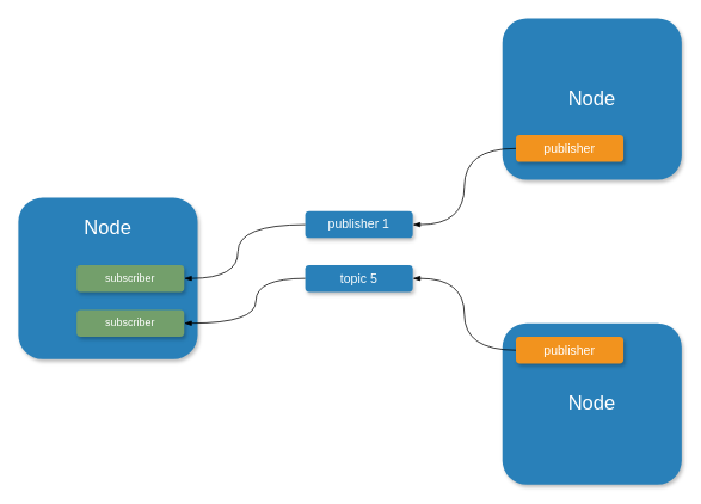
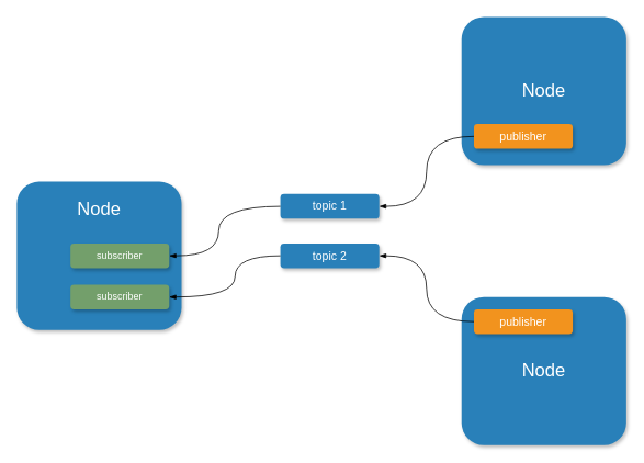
- <mxCell id="2" value="publisher 1" style="rounded=1;whiteSpace=wrap;html=1;strokeColor=none;strokeWidth=1;fillColor=#2980B9;fontSize=14;fontColor=#FFFFFF;align=center;gradientColor=none;gradientDirection=east;verticalAlign=middle;shadow=1;labelBackgroundColor=none;" parent="1" vertex="1"><mxGeometry x="340" y="235" width="120" height="30" as="geometry" /></mxCell>
+ <mxCell id="2" value="topic 1" style="rounded=1;whiteSpace=wrap;html=1;strokeColor=none;strokeWidth=1;fillColor=#2980B9;fontSize=14;fontColor=#FFFFFF;align=center;gradientColor=none;gradientDirection=east;verticalAlign=middle;shadow=1;labelBackgroundColor=none;" parent="1" vertex="1"><mxGeometry x="340" y="235" width="120" height="30" as="geometry" /></mxCell>
- <mxCell id="3" value="topic 5" style="rounded=1;whiteSpace=wrap;html=1;strokeColor=none;strokeWidth=1;fillColor=#2980B9;fontSize=14;fontColor=#FFFFFF;align=center;gradientColor=none;gradientDirection=east;verticalAlign=middle;shadow=1;labelBackgroundColor=none;" parent="1" vertex="1"><mxGeometry x="340" y="295" width="120" height="30" as="geometry" /></mxCell>
+ <mxCell id="3" value="topic 2" style="rounded=1;whiteSpace=wrap;html=1;strokeColor=none;strokeWidth=1;fillColor=#2980B9;fontSize=14;fontColor=#FFFFFF;align=center;gradientColor=none;gradientDirection=east;verticalAlign=middle;shadow=1;labelBackgroundColor=none;" parent="1" vertex="1"><mxGeometry x="340" y="295" width="120" height="30" as="geometry" /></mxCell>
